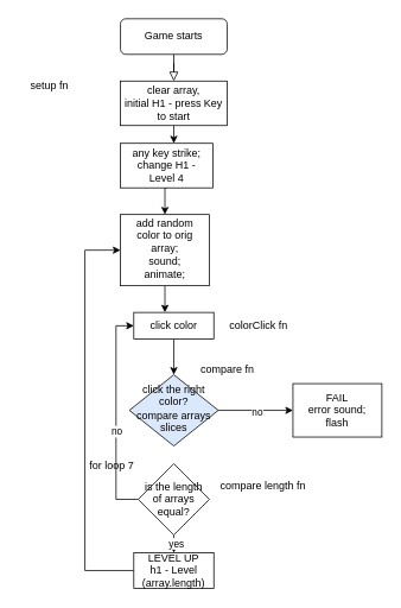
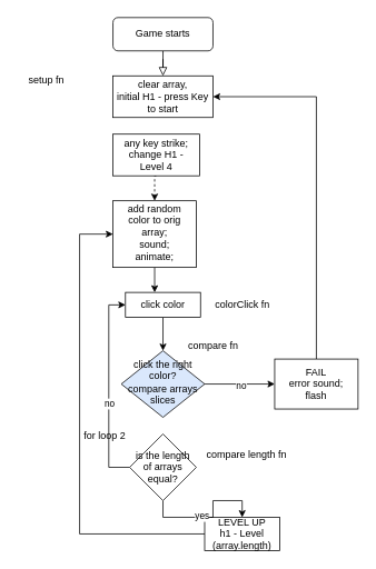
- <mxCell id="13" style="edgeStyle=orthogonalEdgeStyle;rounded=0;orthogonalLoop=1;jettySize=auto;html=1;exitX=0.5;exitY=1;exitDx=0;exitDy=0;entryX=0.577;entryY=0;entryDx=0;entryDy=0;entryPerimeter=0;" edge="1" parent="1" source="14" target="16"><mxGeometry relative="1" as="geometry" /></mxCell>
- <mxCell id="15" style="edgeStyle=orthogonalEdgeStyle;rounded=0;orthogonalLoop=1;jettySize=auto;html=1;exitX=0.5;exitY=1;exitDx=0;exitDy=0;entryX=0.5;entryY=0;entryDx=0;entryDy=0;" edge="1" parent="1" source="16" target="5"><mxGeometry relative="1" as="geometry" /></mxCell>
+ <mxCell id="15" style="edgeStyle=orthogonalEdgeStyle;rounded=0;orthogonalLoop=1;jettySize=auto;html=1;exitX=0.5;exitY=1;exitDx=0;exitDy=0;entryX=0.5;entryY=0;entryDx=0;entryDy=0;dashed=1;" edge="1" parent="1" source="16" target="5"><mxGeometry relative="1" as="geometry" /></mxCell>
+ <mxCell id="9" style="edgeStyle=orthogonalEdgeStyle;rounded=0;orthogonalLoop=1;jettySize=auto;html=1;exitX=0.5;exitY=0;exitDx=0;exitDy=0;entryX=1;entryY=0.5;entryDx=0;entryDy=0;" edge="1" parent="1" source="10" target="14"><mxGeometry relative="1" as="geometry" /></mxCell>
- <mxCell id="25" value="for loop 7" style="text;html=1;align=center;verticalAlign=middle;resizable=0;points=[];autosize=1;strokeColor=none;fillColor=none;" vertex="1" parent="1"><mxGeometry x="90" y="508" width="70" height="30" as="geometry" /></mxCell>
+ <mxCell id="25" value="for loop 2" style="text;html=1;align=center;verticalAlign=middle;resizable=0;points=[];autosize=1;strokeColor=none;fillColor=none;" vertex="1" parent="1"><mxGeometry x="90" y="508" width="70" height="30" as="geometry" /></mxCell>
- <mxCell id="12" value="LEVEL UP&lt;br&gt;h1 - Level (array.length)" style="rounded=0;whiteSpace=wrap;html=1;" parent="1" vertex="1"><mxGeometry x="150" y="620" width="90" height="40" as="geometry" /></mxCell>
+ <mxCell id="12" value="LEVEL UP&lt;br&gt;h1 - Level (array.length)" style="rounded=0;whiteSpace=wrap;html=1;" parent="1" vertex="1"><mxGeometry x="245" y="620" width="90" height="40" as="geometry" /></mxCell>
